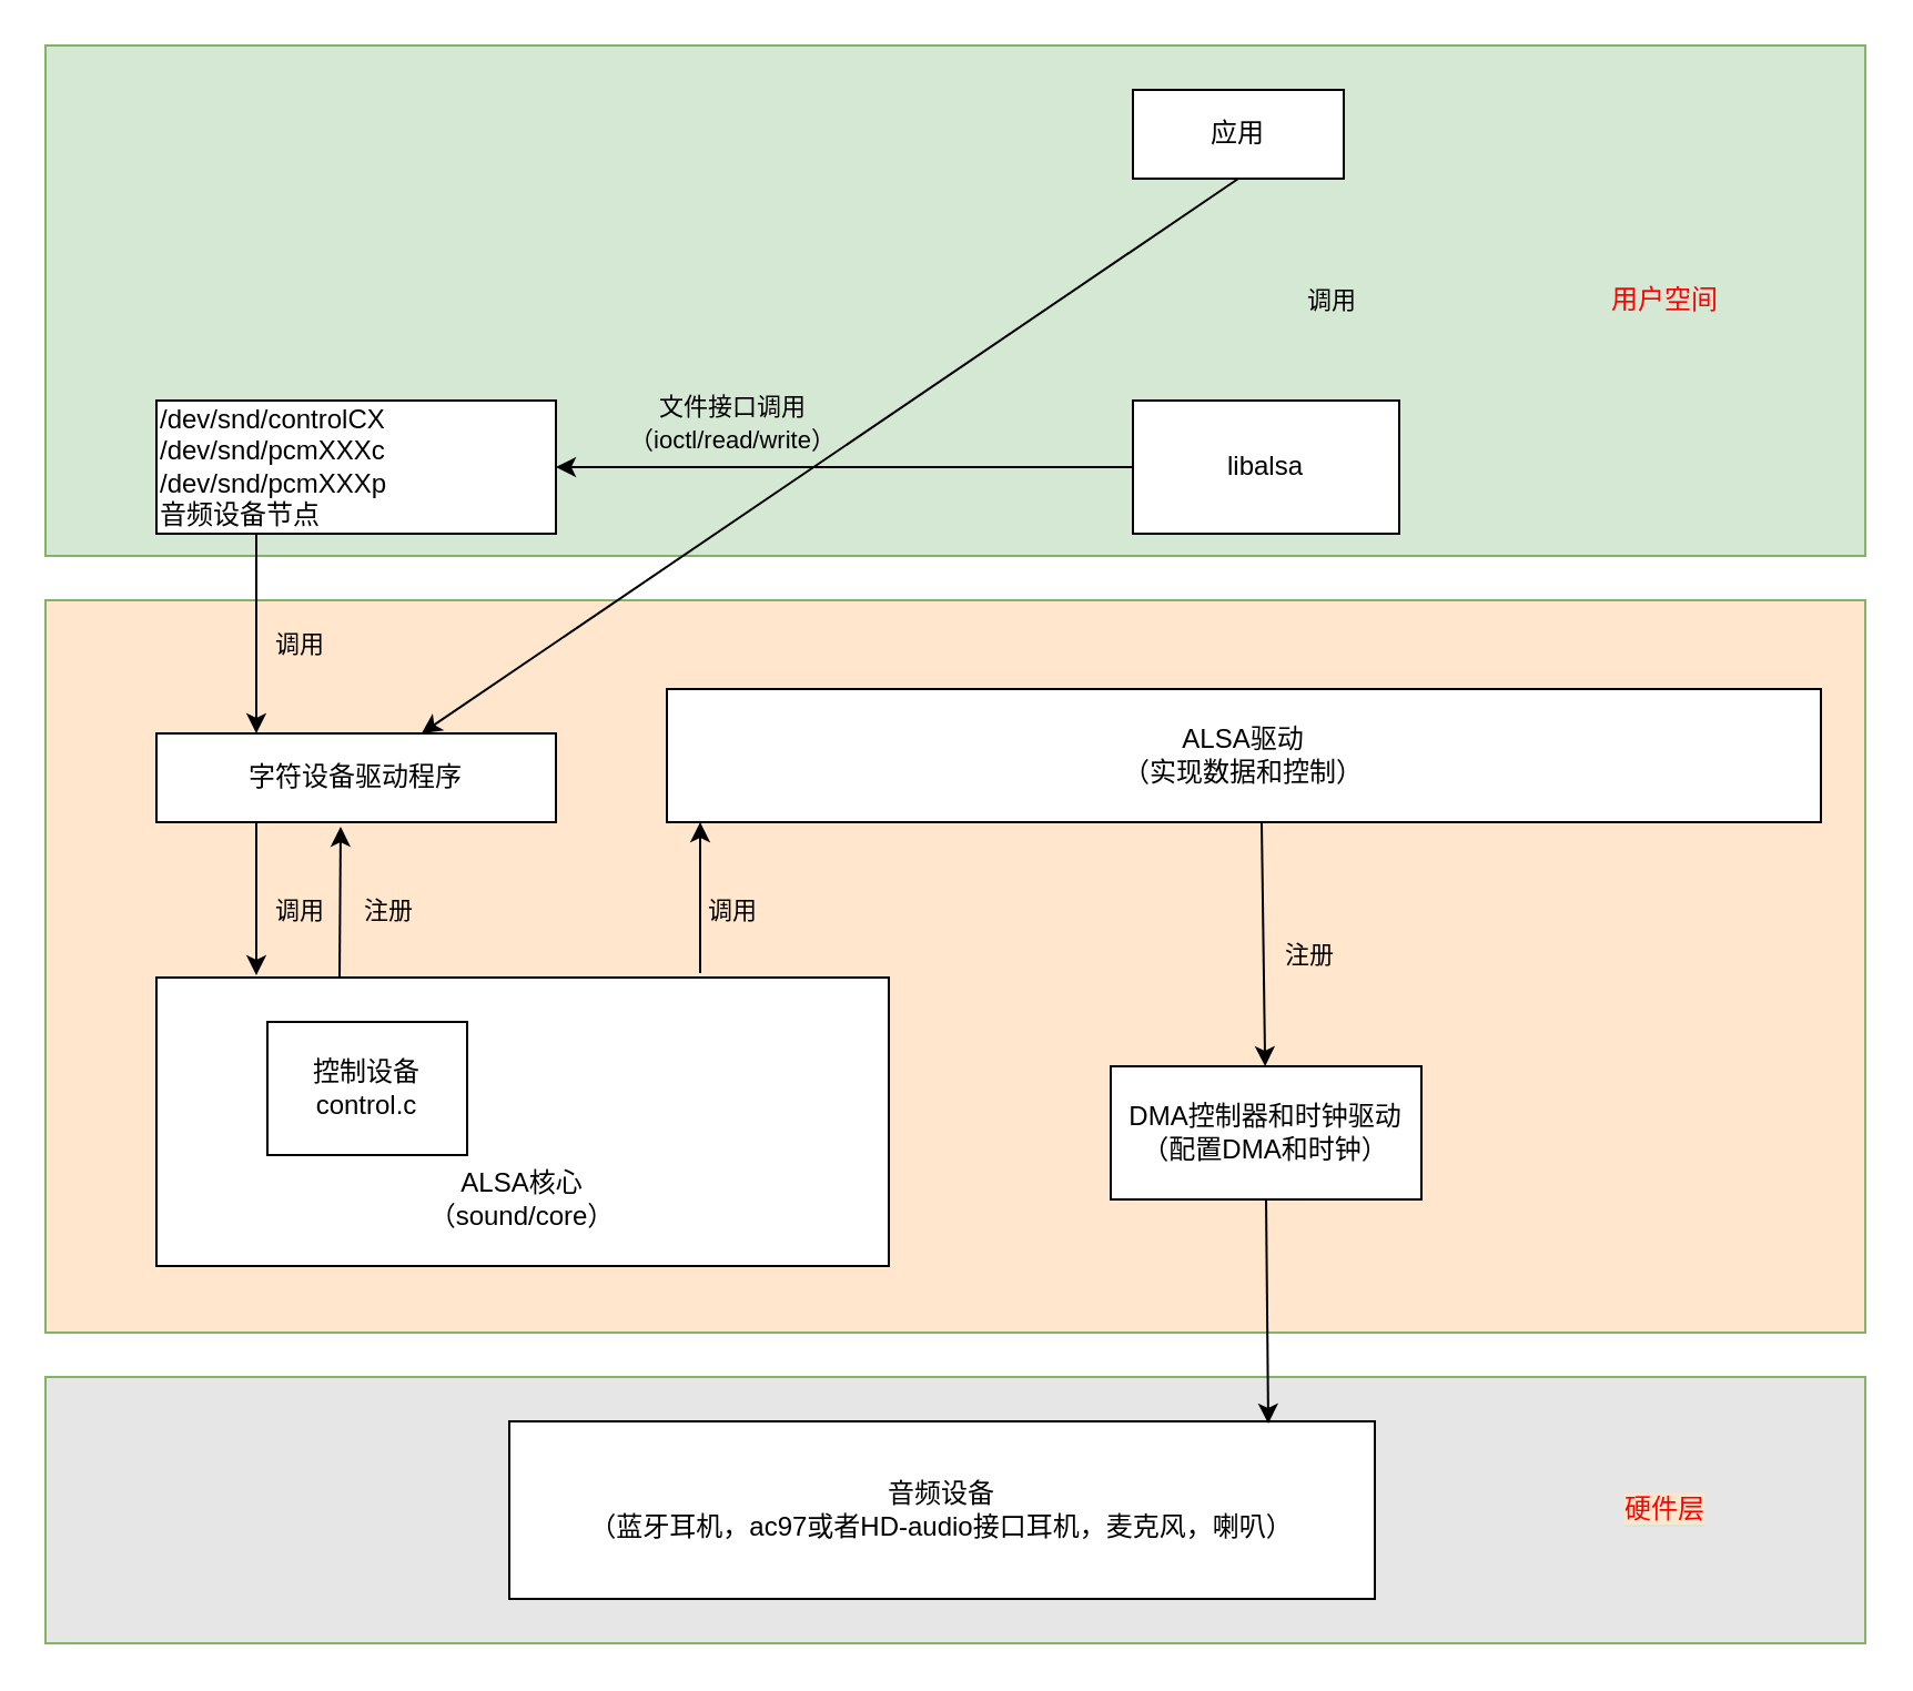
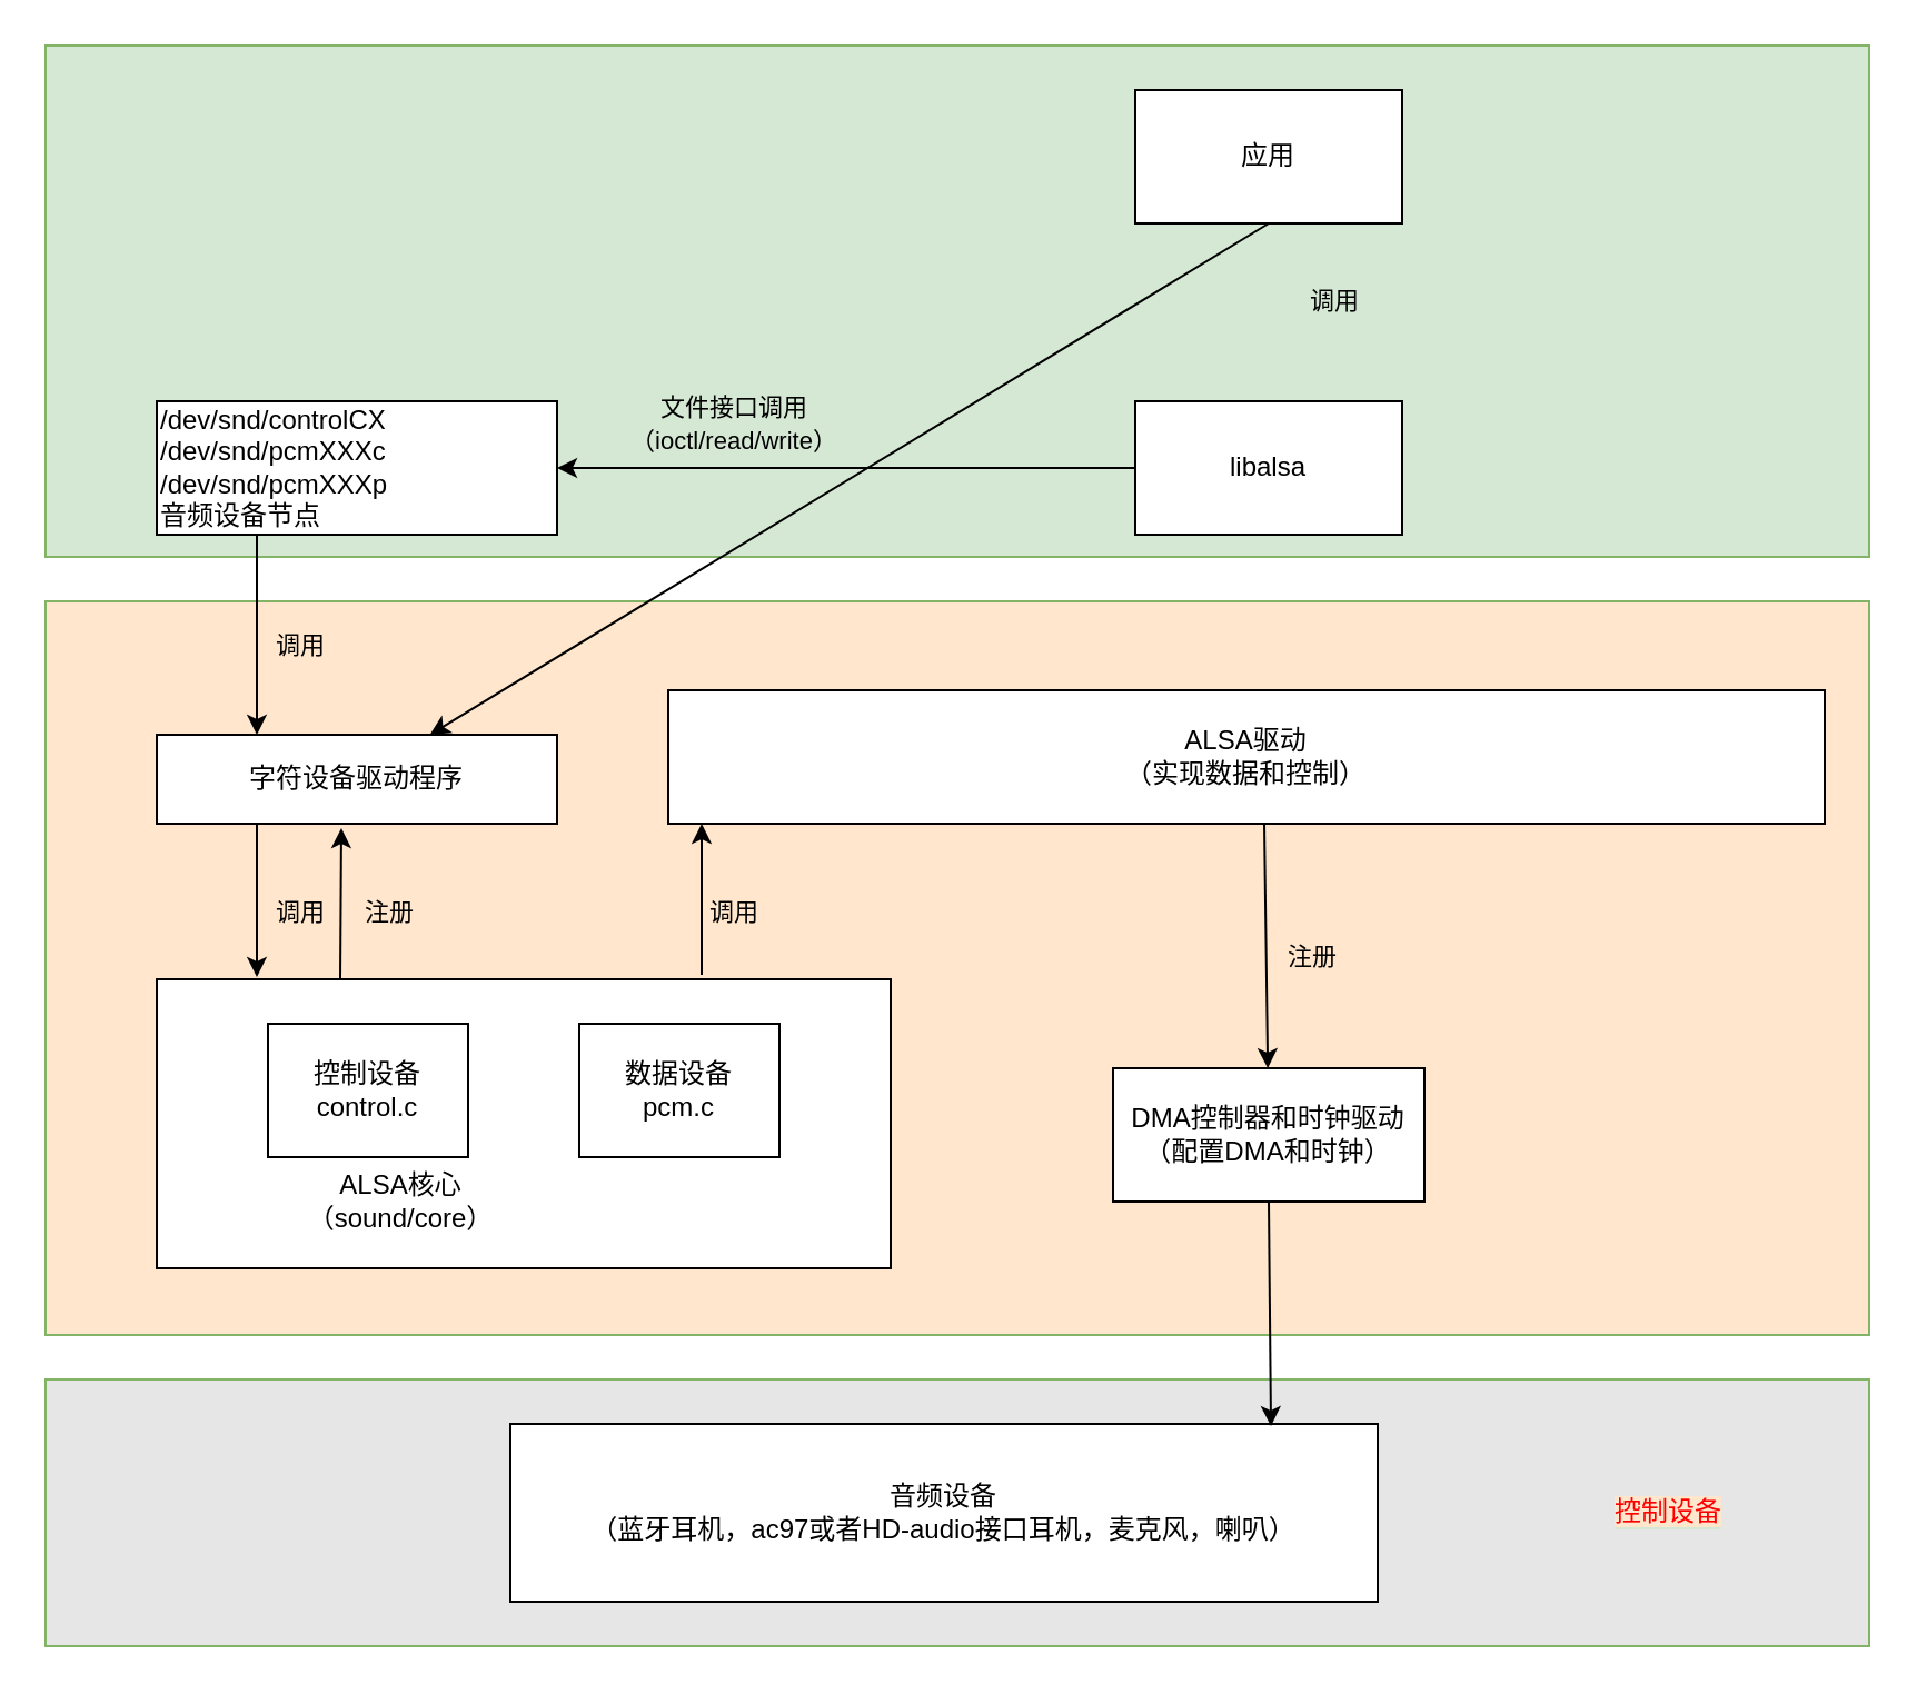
- <mxCell id="3" value="应用" style="rounded=0;whiteSpace=wrap;html=1;labelBackgroundColor=#FFFFFF;" parent="1" vertex="1"><mxGeometry x="510" y="40" width="95" height="40" as="geometry" /></mxCell>
+ <mxCell id="3" value="应用" style="rounded=0;whiteSpace=wrap;html=1;labelBackgroundColor=#FFFFFF;" parent="1" vertex="1"><mxGeometry x="510" y="40" width="120" height="60" as="geometry" /></mxCell>
- <mxCell id="6" value="用户空间" style="text;html=1;strokeColor=none;fillColor=none;align=center;verticalAlign=middle;whiteSpace=wrap;rounded=0;labelBackgroundColor=#D5E8D4;fontColor=#FF0000;" parent="1" vertex="1"><mxGeometry x="710" y="120" width="80" height="30" as="geometry" /></mxCell>
+ <mxCell id="17" value="数据设备&lt;br&gt;pcm.c" style="rounded=0;whiteSpace=wrap;html=1;labelBackgroundColor=#FFFFFF;fillColor=#FFFFFF;align=center;" parent="1" vertex="1"><mxGeometry x="260" y="460" width="90" height="60" as="geometry" /></mxCell>
- <mxCell id="32" value="&lt;span style=&quot;&quot;&gt;ALSA核心（sound/core）&lt;/span&gt;" style="text;html=1;strokeColor=none;fillColor=none;align=center;verticalAlign=middle;whiteSpace=wrap;rounded=0;labelBackgroundColor=#FFFFFF;fontColor=#000000;" parent="1" vertex="1"><mxGeometry x="175" y="530" width="120" height="20" as="geometry" /></mxCell>
+ <mxCell id="32" value="&lt;span style=&quot;&quot;&gt;ALSA核心（sound/core）&lt;/span&gt;" style="text;html=1;strokeColor=none;fillColor=none;align=center;verticalAlign=middle;whiteSpace=wrap;rounded=0;labelBackgroundColor=#FFFFFF;fontColor=#000000;" parent="1" vertex="1"><mxGeometry x="120" y="530" width="120" height="20" as="geometry" /></mxCell>
- <mxCell id="21" value="&lt;span style=&quot;background-color: rgb(255 , 230 , 204)&quot;&gt;硬件层&lt;/span&gt;" style="text;html=1;strokeColor=none;fillColor=none;align=center;verticalAlign=middle;whiteSpace=wrap;rounded=0;labelBackgroundColor=#D5E8D4;fontColor=#FF0000;" parent="1" vertex="1"><mxGeometry x="710" y="665" width="80" height="30" as="geometry" /></mxCell>
+ <mxCell id="21" value="&lt;span style=&quot;background-color: rgb(255 , 230 , 204)&quot;&gt;控制设备&lt;/span&gt;" style="text;html=1;strokeColor=none;fillColor=none;align=center;verticalAlign=middle;whiteSpace=wrap;rounded=0;labelBackgroundColor=#D5E8D4;fontColor=#FF0000;" parent="1" vertex="1"><mxGeometry x="710" y="665" width="80" height="30" as="geometry" /></mxCell>
